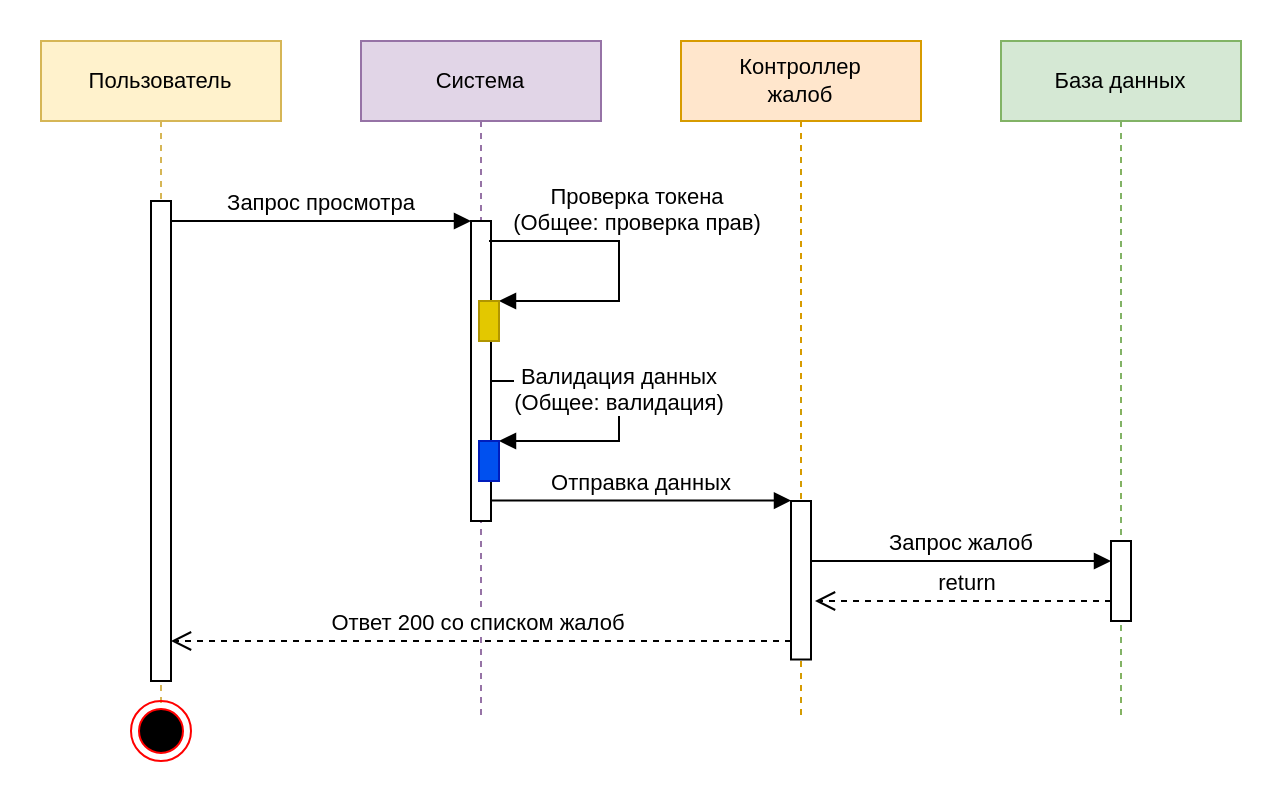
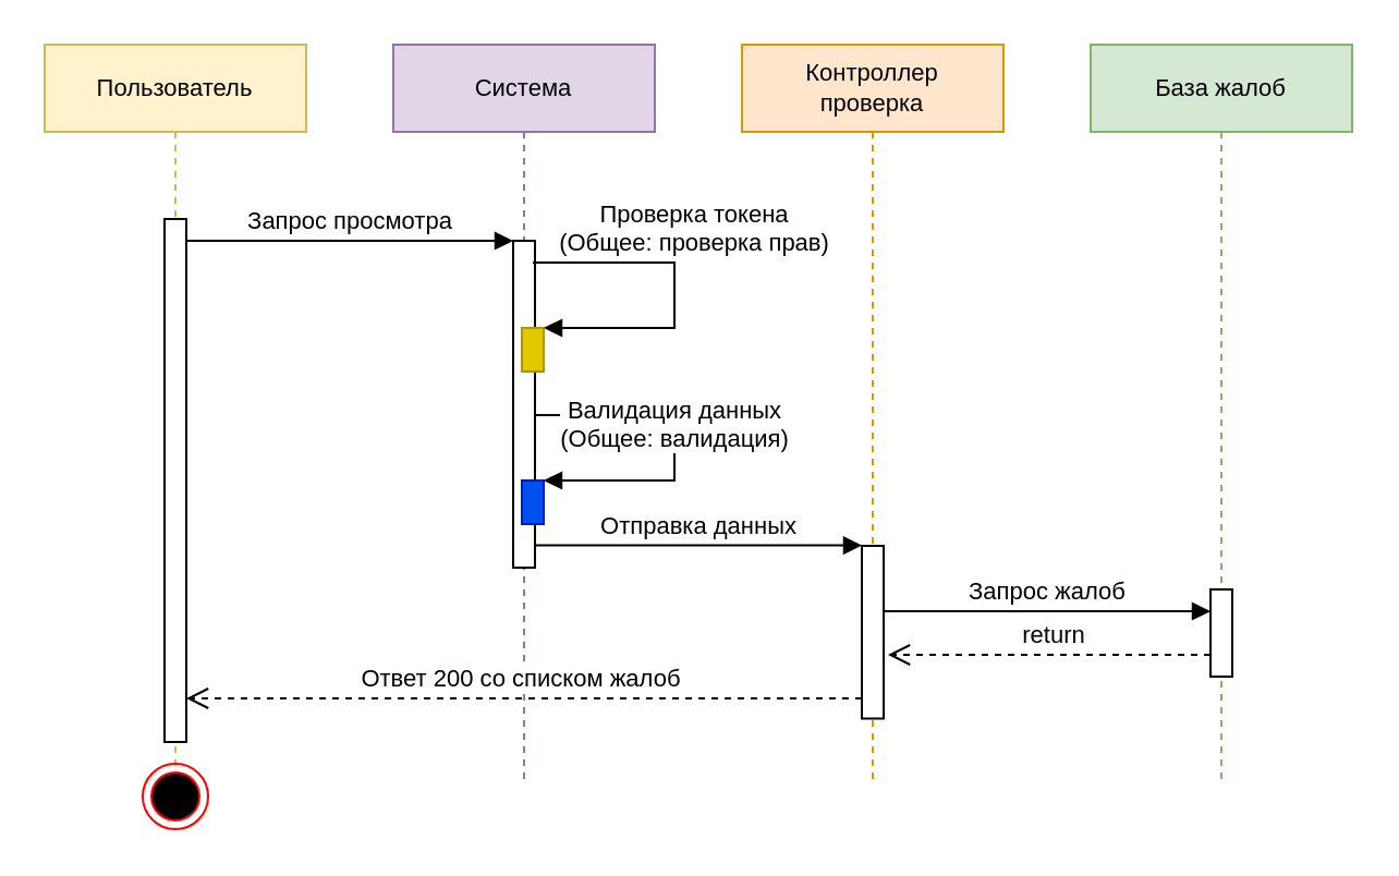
- <mxCell id="12" value="Контроллер&lt;div&gt;жалоб&lt;/div&gt;" style="shape=umlLifeline;perimeter=lifelinePerimeter;whiteSpace=wrap;html=1;container=1;collapsible=0;recursiveResize=0;outlineConnect=0;labelBackgroundColor=none;strokeColor=#d79b00;fontFamily=Helvetica;fontSize=11;fillColor=#ffe6cc;" vertex="1" parent="1"><mxGeometry x="340" y="20" width="120" height="340" as="geometry" /></mxCell>
+ <mxCell id="12" value="Контроллер&lt;div&gt;проверка&lt;/div&gt;" style="shape=umlLifeline;perimeter=lifelinePerimeter;whiteSpace=wrap;html=1;container=1;collapsible=0;recursiveResize=0;outlineConnect=0;labelBackgroundColor=none;strokeColor=#d79b00;fontFamily=Helvetica;fontSize=11;fillColor=#ffe6cc;" vertex="1" parent="1"><mxGeometry x="340" y="20" width="120" height="340" as="geometry" /></mxCell>
- <mxCell id="16" value="База данных" style="shape=umlLifeline;perimeter=lifelinePerimeter;whiteSpace=wrap;html=1;container=1;collapsible=0;recursiveResize=0;outlineConnect=0;labelBackgroundColor=none;strokeColor=#82b366;fontFamily=Helvetica;fontSize=11;fillColor=#d5e8d4;" vertex="1" parent="1"><mxGeometry x="500" y="20" width="120" height="340" as="geometry" /></mxCell>
+ <mxCell id="16" value="База жалоб" style="shape=umlLifeline;perimeter=lifelinePerimeter;whiteSpace=wrap;html=1;container=1;collapsible=0;recursiveResize=0;outlineConnect=0;labelBackgroundColor=none;strokeColor=#82b366;fontFamily=Helvetica;fontSize=11;fillColor=#d5e8d4;" vertex="1" parent="1"><mxGeometry x="500" y="20" width="120" height="340" as="geometry" /></mxCell>
